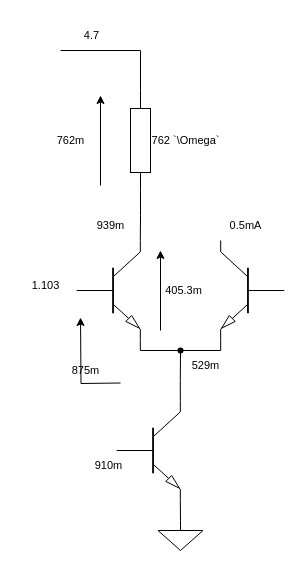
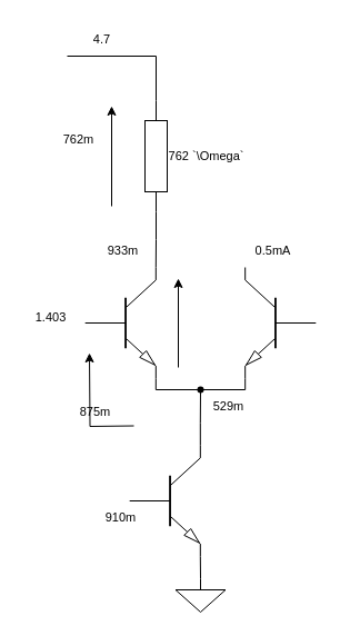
- <mxCell id="25" value="762m" style="text;html=1;align=center;verticalAlign=middle;resizable=0;points=[];autosize=1;strokeColor=none;fillColor=none;fontFamily=Helvetica;fontSize=11;fontColor=default;labelBackgroundColor=default;" vertex="1" parent="1"><mxGeometry x="45" y="125" width="50" height="30" as="geometry" /></mxCell>
+ <mxCell id="25" value="762m" style="text;html=1;align=center;verticalAlign=middle;resizable=0;points=[];autosize=1;strokeColor=none;fillColor=none;fontFamily=Helvetica;fontSize=11;fontColor=default;labelBackgroundColor=default;" vertex="1" parent="1"><mxGeometry x="45" y="110" width="50" height="30" as="geometry" /></mxCell>
- <mxCell id="18" value="939m" style="text;html=1;align=center;verticalAlign=middle;resizable=0;points=[];autosize=1;strokeColor=none;fillColor=none;fontFamily=Helvetica;fontSize=11;fontColor=default;labelBackgroundColor=default;" vertex="1" parent="1"><mxGeometry x="85" y="210" width="50" height="30" as="geometry" /></mxCell>
+ <mxCell id="18" value="933m" style="text;html=1;align=center;verticalAlign=middle;resizable=0;points=[];autosize=1;strokeColor=none;fillColor=none;fontFamily=Helvetica;fontSize=11;fontColor=default;labelBackgroundColor=default;" vertex="1" parent="1"><mxGeometry x="85" y="210" width="50" height="30" as="geometry" /></mxCell>
- <mxCell id="17" value="1.103" style="text;html=1;align=center;verticalAlign=middle;resizable=0;points=[];autosize=1;strokeColor=none;fillColor=none;fontFamily=Helvetica;fontSize=11;fontColor=default;labelBackgroundColor=default;" vertex="1" parent="1"><mxGeometry x="20" y="270" width="50" height="30" as="geometry" /></mxCell>
+ <mxCell id="17" value="1.403" style="text;html=1;align=center;verticalAlign=middle;resizable=0;points=[];autosize=1;strokeColor=none;fillColor=none;fontFamily=Helvetica;fontSize=11;fontColor=default;labelBackgroundColor=default;" vertex="1" parent="1"><mxGeometry x="20" y="270" width="50" height="30" as="geometry" /></mxCell>
- <mxCell id="14" value="405.3m" style="text;html=1;align=center;verticalAlign=middle;resizable=0;points=[];autosize=1;strokeColor=none;fillColor=none;fontFamily=Helvetica;fontSize=11;fontColor=default;labelBackgroundColor=default;" vertex="1" parent="1"><mxGeometry x="152.5" y="275" width="60" height="30" as="geometry" /></mxCell>
